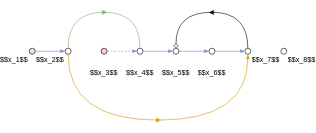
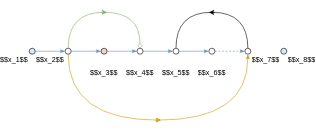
- <mxCell id="9" style="edgeStyle=orthogonalEdgeStyle;curved=1;rounded=0;jumpStyle=none;orthogonalLoop=1;jettySize=auto;html=1;exitX=0.5;exitY=0;exitDx=0;exitDy=0;entryX=0.5;entryY=0;entryDx=0;entryDy=0;startArrow=none;startFill=0;endArrow=diamond;endFill=0;comic=0;shadow=0;" parent="1" source="20" target="6" edge="1"><mxGeometry relative="1" as="geometry"><Array as="points"><mxPoint x="385" y="20" /><mxPoint x="265" y="20" /></Array></mxGeometry></mxCell>
+ <mxCell id="9" style="edgeStyle=orthogonalEdgeStyle;curved=1;rounded=0;jumpStyle=none;orthogonalLoop=1;jettySize=auto;html=1;exitX=0.5;exitY=0;exitDx=0;exitDy=0;entryX=0.5;entryY=0;entryDx=0;entryDy=0;startArrow=none;startFill=0;endArrow=none;endFill=0;comic=0;shadow=0;" parent="1" source="20" target="6" edge="1"><mxGeometry relative="1" as="geometry"><Array as="points"><mxPoint x="385" y="20" /><mxPoint x="265" y="20" /></Array></mxGeometry></mxCell>
- <mxCell id="11" style="edgeStyle=orthogonalEdgeStyle;curved=1;rounded=0;jumpStyle=none;orthogonalLoop=1;jettySize=auto;html=1;exitX=0.5;exitY=0;exitDx=0;exitDy=0;entryX=0.5;entryY=0;entryDx=0;entryDy=0;startArrow=none;startFill=0;endArrow=none;endFill=0;shadow=0;fillColor=#d5e8d4;strokeColor=#82b366;" parent="1" source="19" target="21" edge="1"><mxGeometry relative="1" as="geometry"><Array as="points"><mxPoint x="85" y="20" /><mxPoint x="205" y="20" /></Array></mxGeometry></mxCell>
+ <mxCell id="11" style="edgeStyle=orthogonalEdgeStyle;curved=1;rounded=0;jumpStyle=none;orthogonalLoop=1;jettySize=auto;html=1;exitX=0.5;exitY=0;exitDx=0;exitDy=0;entryX=0.5;entryY=0;entryDx=0;entryDy=0;startArrow=none;startFill=0;endArrow=diamond;endFill=0;shadow=0;fillColor=#d5e8d4;strokeColor=#82b366;" parent="1" source="19" target="21" edge="1"><mxGeometry relative="1" as="geometry"><Array as="points"><mxPoint x="85" y="20" /><mxPoint x="205" y="20" /></Array></mxGeometry></mxCell>
+ <mxCell id="10" style="edgeStyle=orthogonalEdgeStyle;orthogonalLoop=1;jettySize=auto;html=1;exitX=1;exitY=0.5;exitDx=0;exitDy=0;entryX=0;entryY=0.5;entryDx=0;entryDy=0;endArrow=classicThin;endFill=1;startArrow=none;startFill=0;rounded=0;jumpStyle=none;anchorPointDirection=1;backgroundOutline=0;movable=0;shadow=0;fillColor=#dae8fc;strokeColor=#6c8ebf;" parent="1" source="19" target="3" edge="1"><mxGeometry relative="1" as="geometry" /></mxCell>
- <mxCell id="2" style="edgeStyle=orthogonalEdgeStyle;orthogonalLoop=1;jettySize=auto;html=1;exitX=1;exitY=0.5;exitDx=0;exitDy=0;entryX=0;entryY=0.5;entryDx=0;entryDy=0;endArrow=classicThin;endFill=1;startArrow=none;startFill=0;rounded=0;jumpStyle=none;anchorPointDirection=1;backgroundOutline=0;movable=0;shadow=0;fillColor=#dae8fc;strokeColor=#6c8ebf;dashed=1;" parent="1" source="3" target="21" edge="1"><mxGeometry relative="1" as="geometry" /></mxCell>
+ <mxCell id="2" style="edgeStyle=orthogonalEdgeStyle;orthogonalLoop=1;jettySize=auto;html=1;exitX=1;exitY=0.5;exitDx=0;exitDy=0;entryX=0;entryY=0.5;entryDx=0;entryDy=0;endArrow=classicThin;endFill=1;startArrow=none;startFill=0;rounded=0;jumpStyle=none;anchorPointDirection=1;backgroundOutline=0;movable=0;shadow=0;fillColor=#dae8fc;strokeColor=#6c8ebf;" parent="1" source="3" target="21" edge="1"><mxGeometry relative="1" as="geometry" /></mxCell>
- <mxCell id="7" style="edgeStyle=orthogonalEdgeStyle;orthogonalLoop=1;jettySize=auto;html=1;exitX=1;exitY=0.5;exitDx=0;exitDy=0;entryX=0;entryY=0.5;entryDx=0;entryDy=0;endArrow=classicThin;endFill=1;startArrow=none;startFill=0;rounded=0;jumpStyle=none;anchorPointDirection=1;backgroundOutline=0;movable=0;shadow=0;fillColor=#dae8fc;strokeColor=#6c8ebf;" parent="1" source="8" target="20" edge="1"><mxGeometry relative="1" as="geometry" /></mxCell>
+ <mxCell id="7" style="edgeStyle=orthogonalEdgeStyle;orthogonalLoop=1;jettySize=auto;html=1;exitX=1;exitY=0.5;exitDx=0;exitDy=0;entryX=0;entryY=0.5;entryDx=0;entryDy=0;endArrow=classicThin;endFill=1;startArrow=none;startFill=0;rounded=0;jumpStyle=none;anchorPointDirection=1;backgroundOutline=0;movable=0;shadow=0;fillColor=#dae8fc;strokeColor=#6c8ebf;dashed=1;" parent="1" source="8" target="20" edge="1"><mxGeometry relative="1" as="geometry" /></mxCell>
- <mxCell id="14" value="&lt;br style=&quot;white-space: normal&quot;&gt;&lt;br style=&quot;white-space: normal&quot;&gt;&lt;span style=&quot;white-space: normal&quot;&gt;$$x_8$$&lt;/span&gt;" style="ellipse;whiteSpace=wrap;html=1;align=left;labelPosition=right;verticalLabelPosition=middle;verticalAlign=middle;shadow=0;" parent="1" vertex="1"><mxGeometry x="440" y="80" width="10" height="10" as="geometry" /></mxCell>
+ <mxCell id="14" value="&lt;br style=&quot;white-space: normal&quot;&gt;&lt;br style=&quot;white-space: normal&quot;&gt;&lt;span style=&quot;white-space: normal&quot;&gt;$$x_8$$&lt;/span&gt;" style="ellipse;whiteSpace=wrap;html=1;align=left;labelPosition=right;verticalLabelPosition=middle;verticalAlign=middle;shadow=0;fillColor=#dae8fc;" parent="1" vertex="1"><mxGeometry x="440" y="80" width="10" height="10" as="geometry" /></mxCell>
